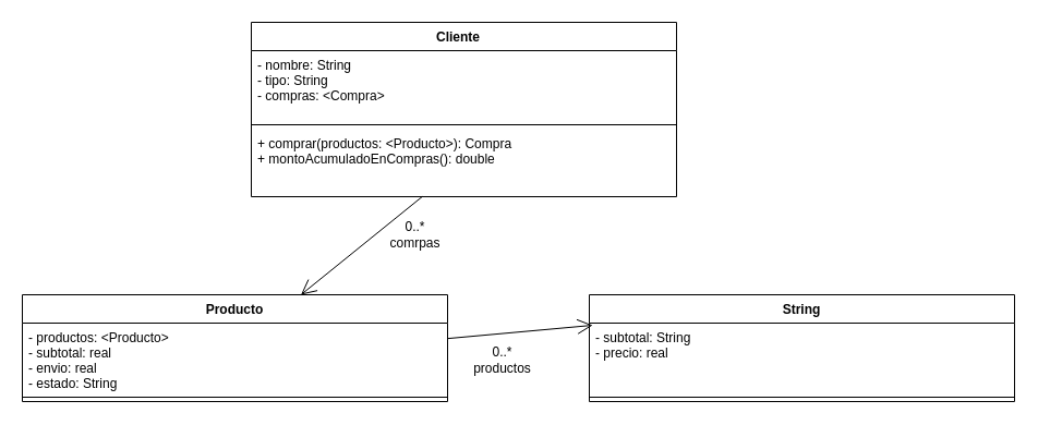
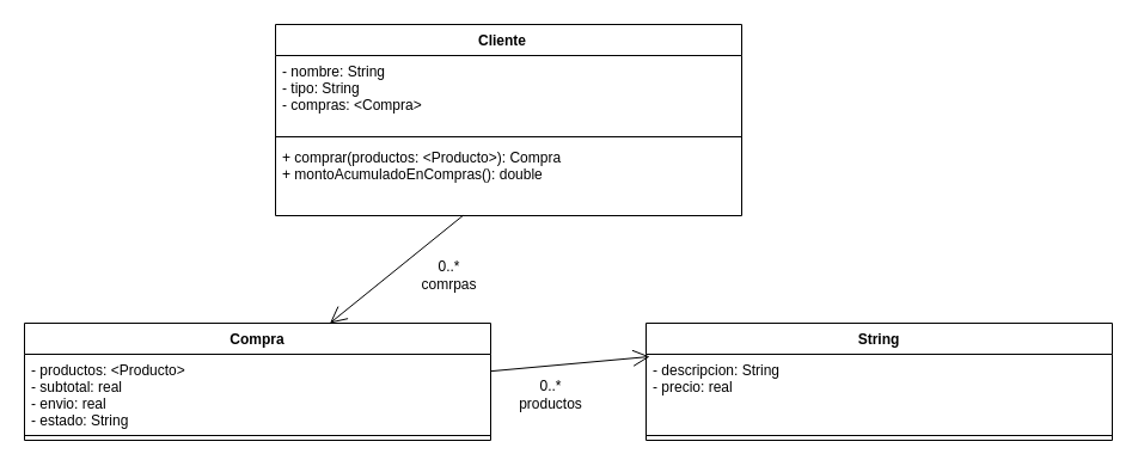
- <mxCell id="15" value="0..*&lt;br&gt;comrpas" style="text;html=1;align=center;verticalAlign=middle;resizable=0;points=[];autosize=1;strokeColor=none;fillColor=none;" vertex="1" parent="1"><mxGeometry x="345" y="195" width="70" height="40" as="geometry" /></mxCell>
+ <mxCell id="15" value="0..*&lt;br&gt;comrpas" style="text;html=1;align=center;verticalAlign=middle;resizable=0;points=[];autosize=1;strokeColor=none;fillColor=none;" vertex="1" parent="1"><mxGeometry x="340" y="210" width="70" height="40" as="geometry" /></mxCell>
- <mxCell id="6" value="Producto" style="swimlane;fontStyle=1;align=center;verticalAlign=top;childLayout=stackLayout;horizontal=1;startSize=26;horizontalStack=0;resizeParent=1;resizeParentMax=0;resizeLast=0;collapsible=1;marginBottom=0;" vertex="1" parent="1"><mxGeometry x="20" y="270" width="390" height="98" as="geometry" /></mxCell>
+ <mxCell id="6" value="Compra" style="swimlane;fontStyle=1;align=center;verticalAlign=top;childLayout=stackLayout;horizontal=1;startSize=26;horizontalStack=0;resizeParent=1;resizeParentMax=0;resizeLast=0;collapsible=1;marginBottom=0;" vertex="1" parent="1"><mxGeometry x="20" y="270" width="390" height="98" as="geometry" /></mxCell>
- <mxCell id="10" value="- subtotal: String&#10;- precio: real" style="text;strokeColor=none;fillColor=none;align=left;verticalAlign=top;spacingLeft=4;spacingRight=4;overflow=hidden;rotatable=0;points=[[0,0.5],[1,0.5]];portConstraint=eastwest;" vertex="1" parent="9"><mxGeometry y="26" width="390" height="64" as="geometry" /></mxCell>
+ <mxCell id="10" value="- descripcion: String&#10;- precio: real" style="text;strokeColor=none;fillColor=none;align=left;verticalAlign=top;spacingLeft=4;spacingRight=4;overflow=hidden;rotatable=0;points=[[0,0.5],[1,0.5]];portConstraint=eastwest;" vertex="1" parent="9"><mxGeometry y="26" width="390" height="64" as="geometry" /></mxCell>
